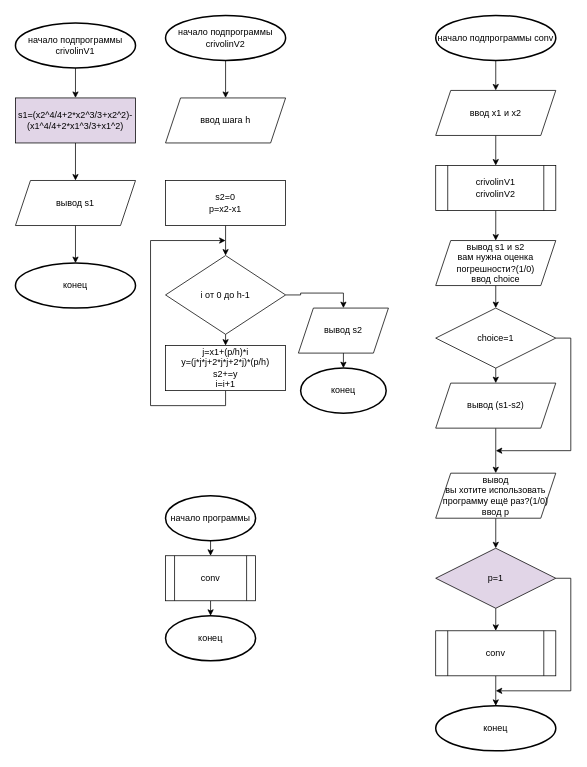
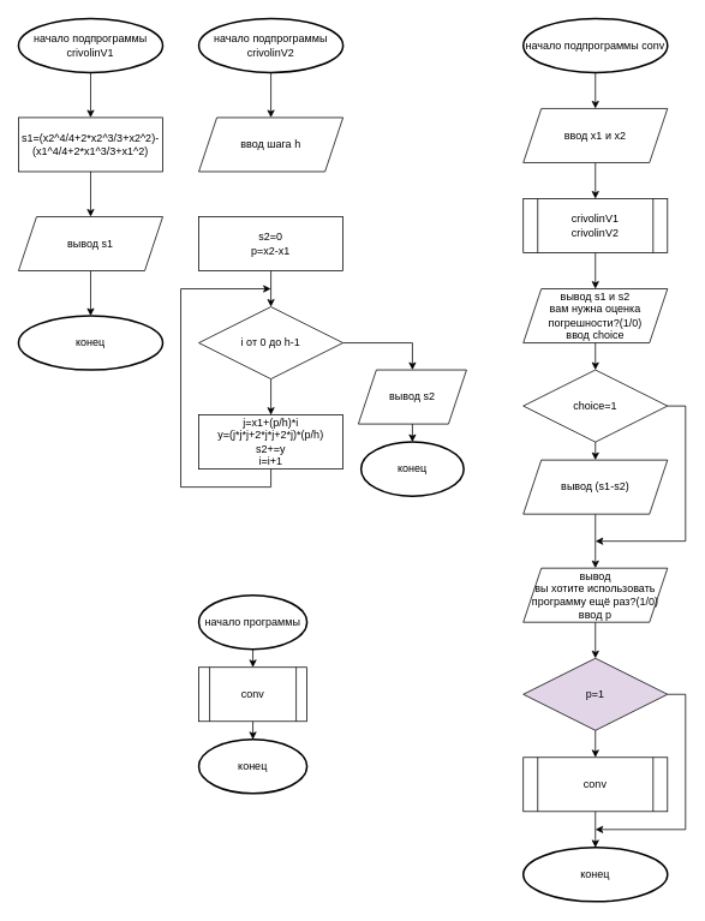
- <mxCell id="3" value="начало подпрограммы&lt;br&gt;crivolinV1" style="strokeWidth=2;html=1;shape=mxgraph.flowchart.start_1;whiteSpace=wrap;" vertex="1" parent="1"><mxGeometry x="20" y="30" width="160" height="60" as="geometry" /></mxCell>
+ <mxCell id="3" value="начало подпрограммы&lt;br&gt;crivolinV1" style="strokeWidth=2;html=1;shape=mxgraph.flowchart.start_1;whiteSpace=wrap;" vertex="1" parent="1"><mxGeometry x="20" y="20" width="160" height="60" as="geometry" /></mxCell>
- <mxCell id="5" value="s1=(x2^4/4+2*x2^3/3+x2^2)-(x1^4/4+2*x1^3/3+x1^2)" style="rounded=0;whiteSpace=wrap;html=1;fillColor=#e1d5e7;" vertex="1" parent="1"><mxGeometry x="20" y="130" width="160" height="60" as="geometry" /></mxCell>
+ <mxCell id="5" value="s1=(x2^4/4+2*x2^3/3+x2^2)-(x1^4/4+2*x1^3/3+x1^2)" style="rounded=0;whiteSpace=wrap;html=1;" vertex="1" parent="1"><mxGeometry x="20" y="130" width="160" height="60" as="geometry" /></mxCell>
- <mxCell id="16" value="i от 0 до h-1" style="rhombus;whiteSpace=wrap;html=1;" vertex="1" parent="1"><mxGeometry x="220" y="340" width="160" height="105" as="geometry" /></mxCell>
+ <mxCell id="16" value="i от 0 до h-1" style="rhombus;whiteSpace=wrap;html=1;" vertex="1" parent="1"><mxGeometry x="220" y="340" width="160" height="80" as="geometry" /></mxCell>
